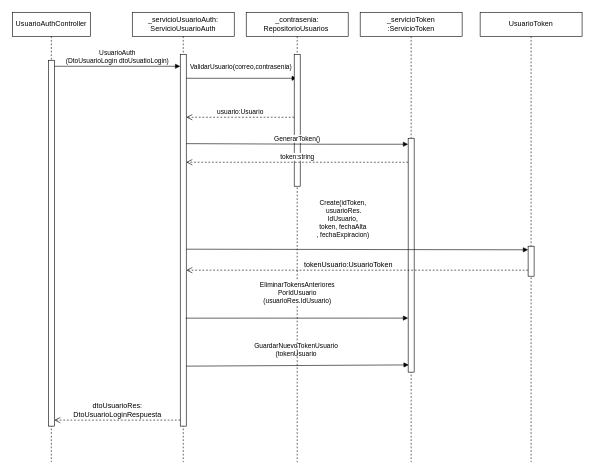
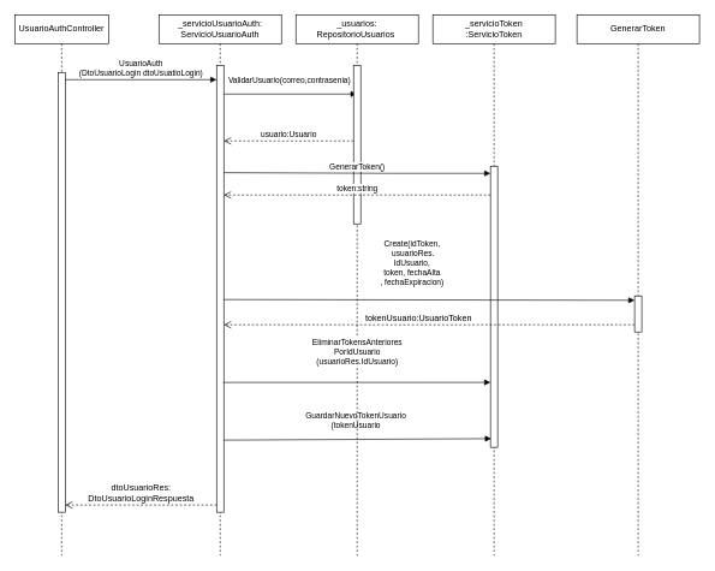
- <mxCell id="7" value="_contrasenia:&lt;br&gt;RepositorioUsuarios&amp;nbsp;" style="shape=umlLifeline;perimeter=lifelinePerimeter;whiteSpace=wrap;html=1;container=1;collapsible=0;recursiveResize=0;outlineConnect=0;" vertex="1" parent="1"><mxGeometry x="410" y="20" width="170" height="750" as="geometry" /></mxCell>
+ <mxCell id="7" value="_usuarios:&lt;br&gt;RepositorioUsuarios&amp;nbsp;" style="shape=umlLifeline;perimeter=lifelinePerimeter;whiteSpace=wrap;html=1;container=1;collapsible=0;recursiveResize=0;outlineConnect=0;" vertex="1" parent="1"><mxGeometry x="410" y="20" width="170" height="750" as="geometry" /></mxCell>
- <mxCell id="20" value="UsuarioToken" style="shape=umlLifeline;perimeter=lifelinePerimeter;whiteSpace=wrap;html=1;container=1;collapsible=0;recursiveResize=0;outlineConnect=0;" vertex="1" parent="1"><mxGeometry x="800" y="20" width="170" height="750" as="geometry" /></mxCell>
+ <mxCell id="20" value="GenerarToken" style="shape=umlLifeline;perimeter=lifelinePerimeter;whiteSpace=wrap;html=1;container=1;collapsible=0;recursiveResize=0;outlineConnect=0;" vertex="1" parent="1"><mxGeometry x="800" y="20" width="170" height="750" as="geometry" /></mxCell>
